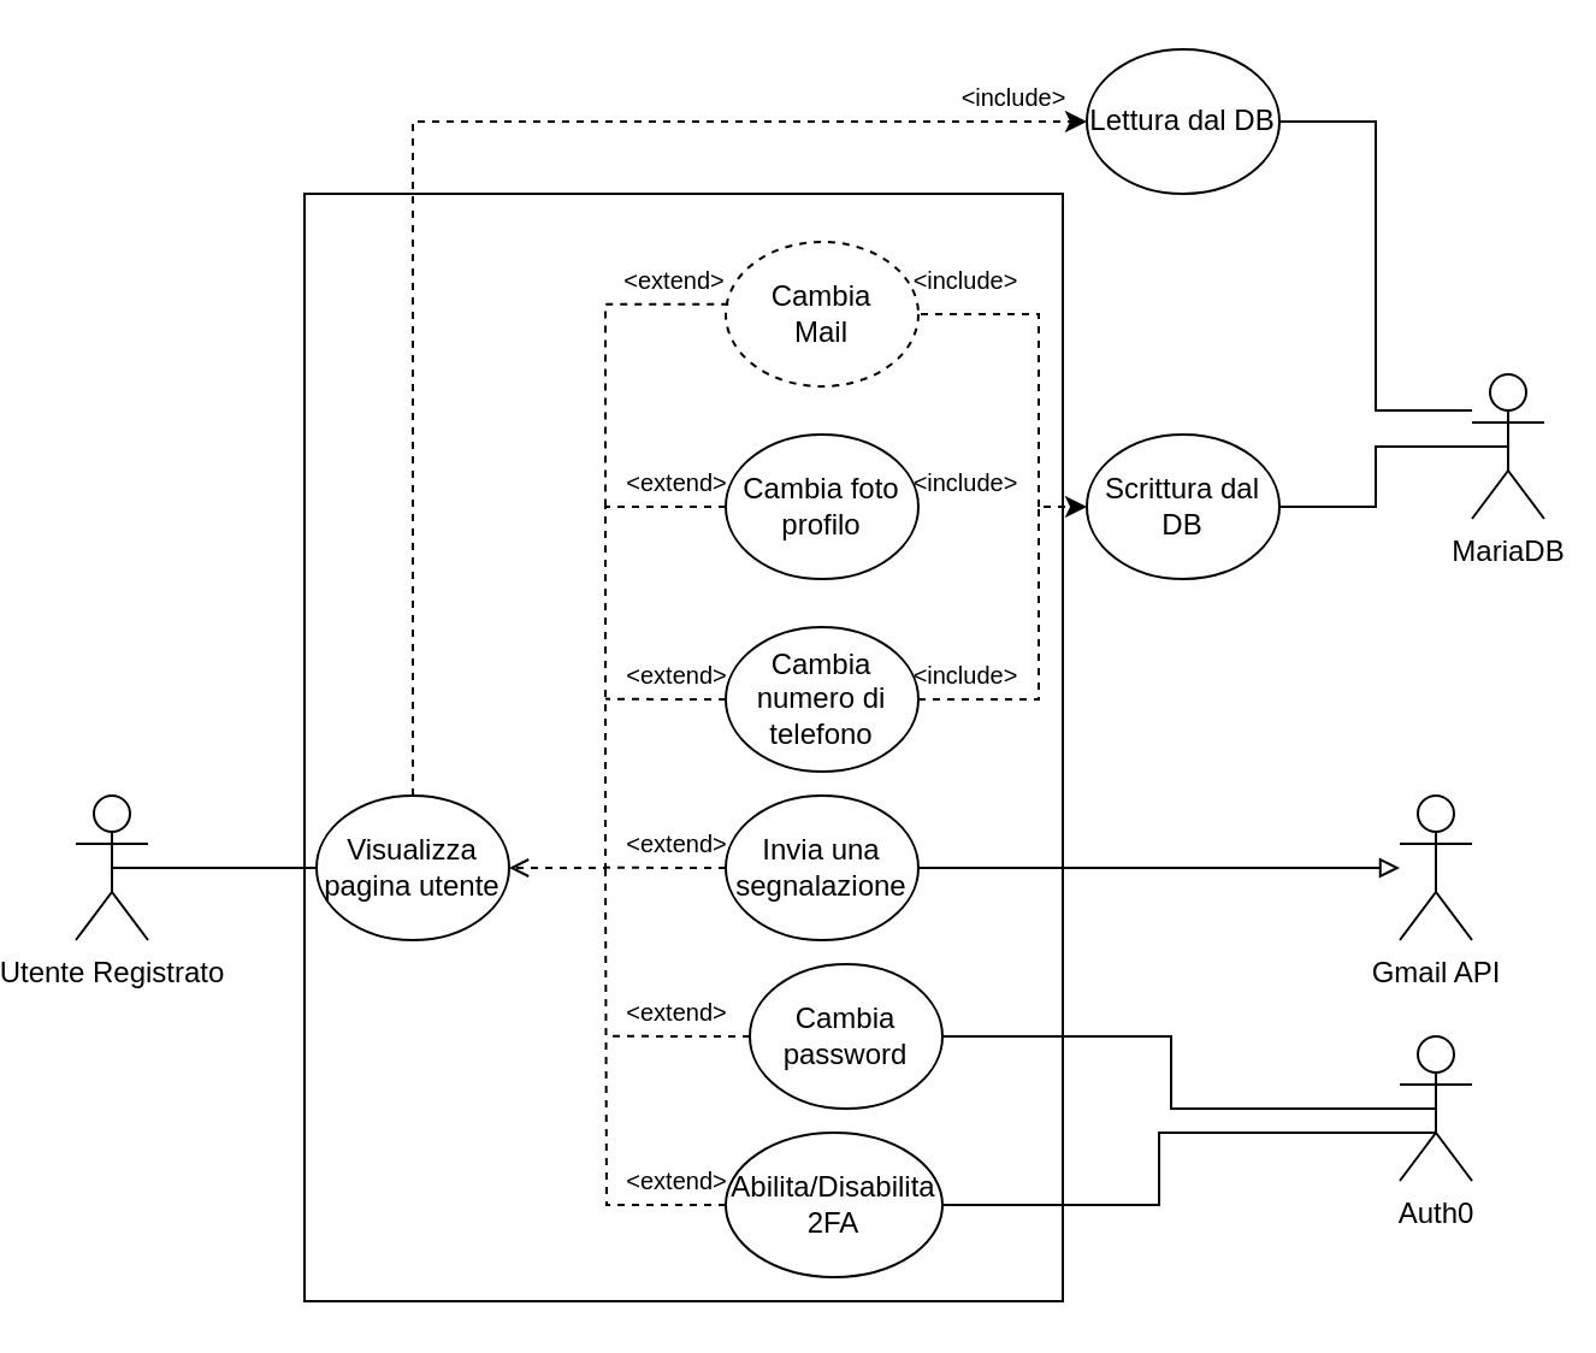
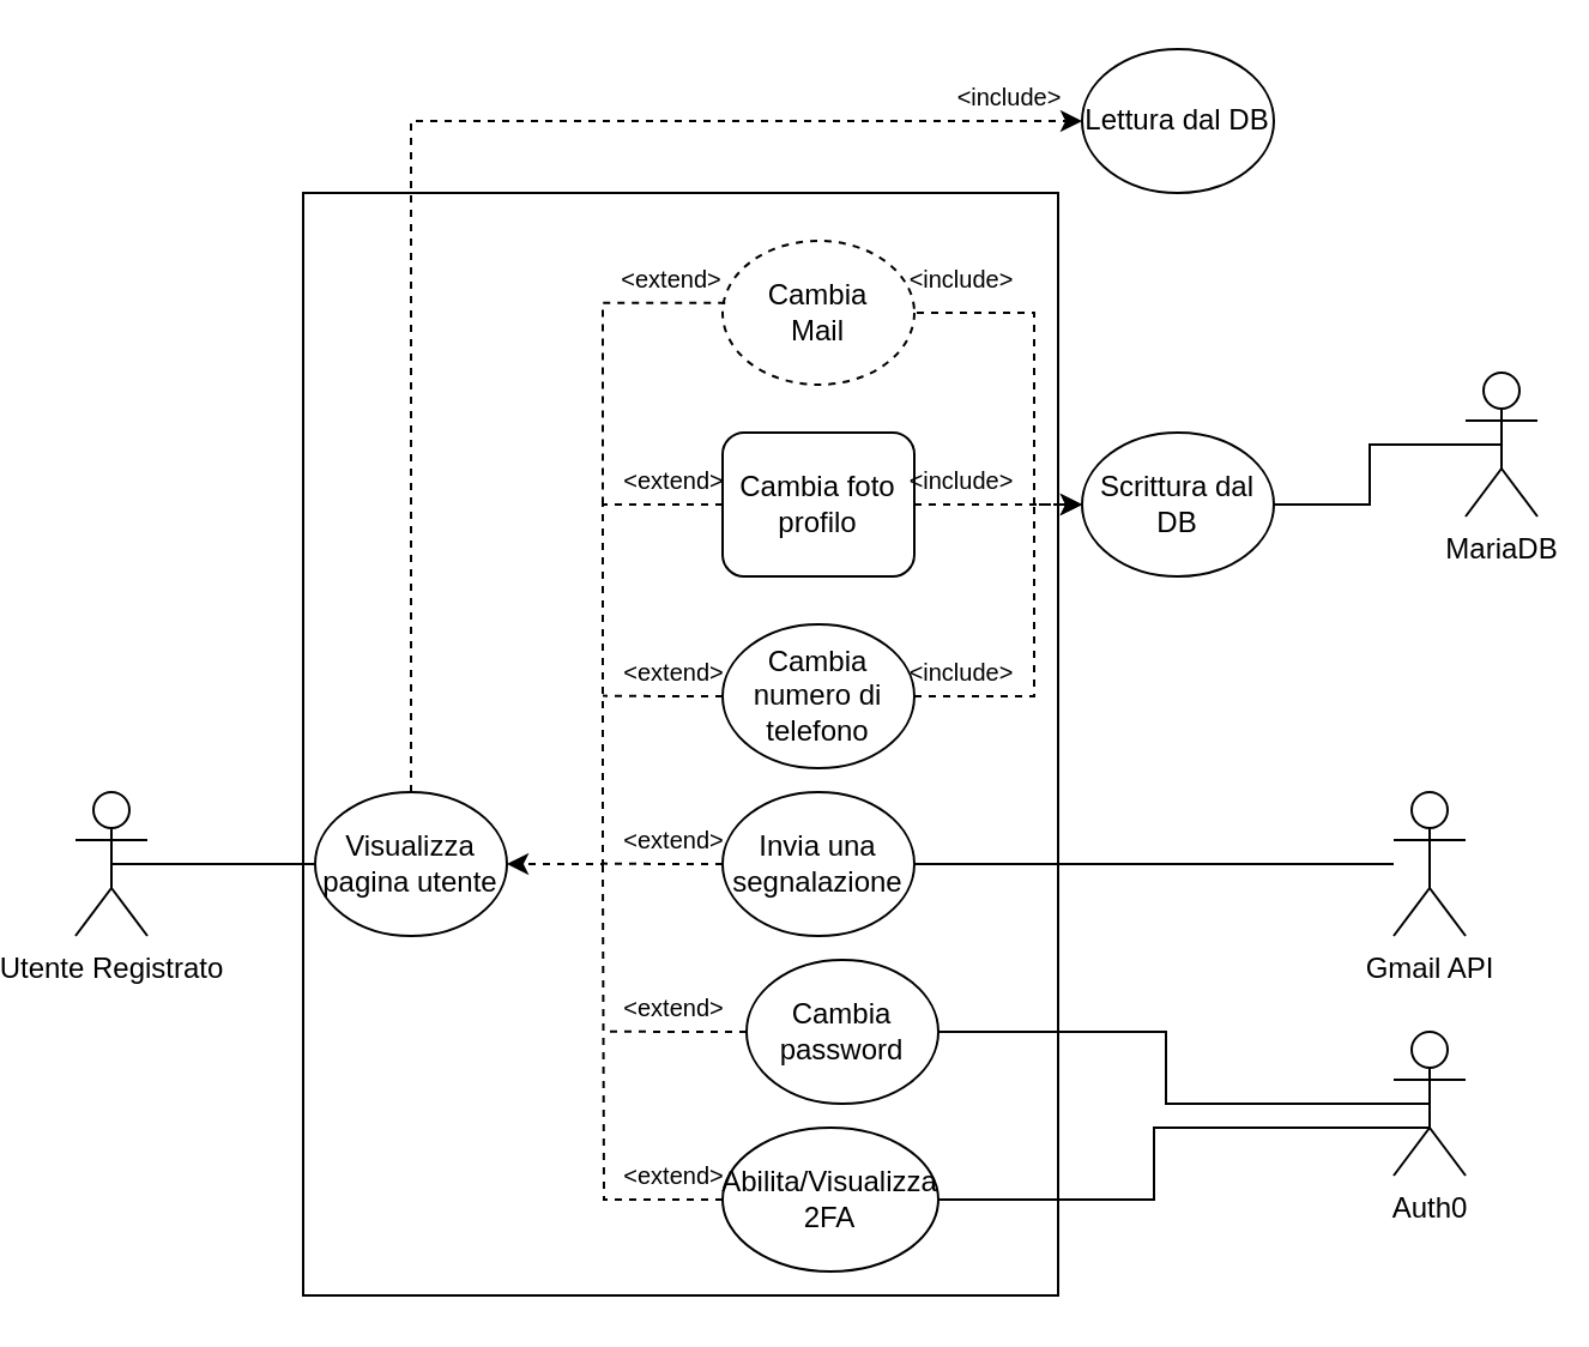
- <mxCell id="19" style="edgeStyle=orthogonalEdgeStyle;rounded=0;orthogonalLoop=1;jettySize=auto;html=1;exitX=1;exitY=0.5;exitDx=0;exitDy=0;startArrow=none;startFill=0;endArrow=none;endFill=0;" parent="1" source="20" target="26" edge="1"><mxGeometry relative="1" as="geometry"><Array as="points"><mxPoint x="560" y="50" /><mxPoint x="560" y="170" /></Array></mxGeometry></mxCell>
- <mxCell id="9" value="Cambia foto profilo" style="ellipse;whiteSpace=wrap;html=1;" parent="1" vertex="1"><mxGeometry x="290" y="180" width="80" height="60" as="geometry" /></mxCell>
+ <mxCell id="9" value="Cambia foto profilo" style="whiteSpace=wrap;html=1;rounded=1;" parent="1" vertex="1"><mxGeometry x="290" y="180" width="80" height="60" as="geometry" /></mxCell>
+ <mxCell id="8" style="edgeStyle=orthogonalEdgeStyle;rounded=0;orthogonalLoop=1;jettySize=auto;html=1;exitX=1;exitY=0.5;exitDx=0;exitDy=0;entryX=0;entryY=0.5;entryDx=0;entryDy=0;dashed=1;" parent="1" source="9" target="23" edge="1"><mxGeometry relative="1" as="geometry" /></mxCell>
- <mxCell id="7" style="edgeStyle=orthogonalEdgeStyle;rounded=0;orthogonalLoop=1;jettySize=auto;html=1;exitX=0;exitY=0.5;exitDx=0;exitDy=0;entryX=1;entryY=0.5;entryDx=0;entryDy=0;dashed=1;startArrow=none;startFill=0;endArrow=open;endFill=1;" parent="1" source="9" target="6" edge="1"><mxGeometry relative="1" as="geometry"><Array as="points"><mxPoint x="240" y="210" /><mxPoint x="240" y="360" /></Array></mxGeometry></mxCell>
+ <mxCell id="7" style="edgeStyle=orthogonalEdgeStyle;rounded=0;orthogonalLoop=1;jettySize=auto;html=1;exitX=0;exitY=0.5;exitDx=0;exitDy=0;entryX=1;entryY=0.5;entryDx=0;entryDy=0;dashed=1;startArrow=none;startFill=0;endArrow=classic;endFill=1;" parent="1" source="9" target="6" edge="1"><mxGeometry relative="1" as="geometry"><Array as="points"><mxPoint x="240" y="210" /><mxPoint x="240" y="360" /></Array></mxGeometry></mxCell>
- <mxCell id="31" style="edgeStyle=orthogonalEdgeStyle;rounded=0;orthogonalLoop=1;jettySize=auto;html=1;exitX=1;exitY=0.5;exitDx=0;exitDy=0;endArrow=block;endFill=0;" parent="1" source="33" target="36" edge="1"><mxGeometry relative="1" as="geometry" /></mxCell>
+ <mxCell id="31" style="edgeStyle=orthogonalEdgeStyle;rounded=0;orthogonalLoop=1;jettySize=auto;html=1;exitX=1;exitY=0.5;exitDx=0;exitDy=0;endArrow=none;endFill=0;" parent="1" source="33" target="36" edge="1"><mxGeometry relative="1" as="geometry" /></mxCell>
- <mxCell id="29" value="Abilita/Disabilita 2FA" style="ellipse;whiteSpace=wrap;html=1;" parent="1" vertex="1"><mxGeometry x="290" y="470" width="90" height="60" as="geometry" /></mxCell>
+ <mxCell id="29" value="Abilita/Visualizza 2FA" style="ellipse;whiteSpace=wrap;html=1;" parent="1" vertex="1"><mxGeometry x="290" y="470" width="90" height="60" as="geometry" /></mxCell>
